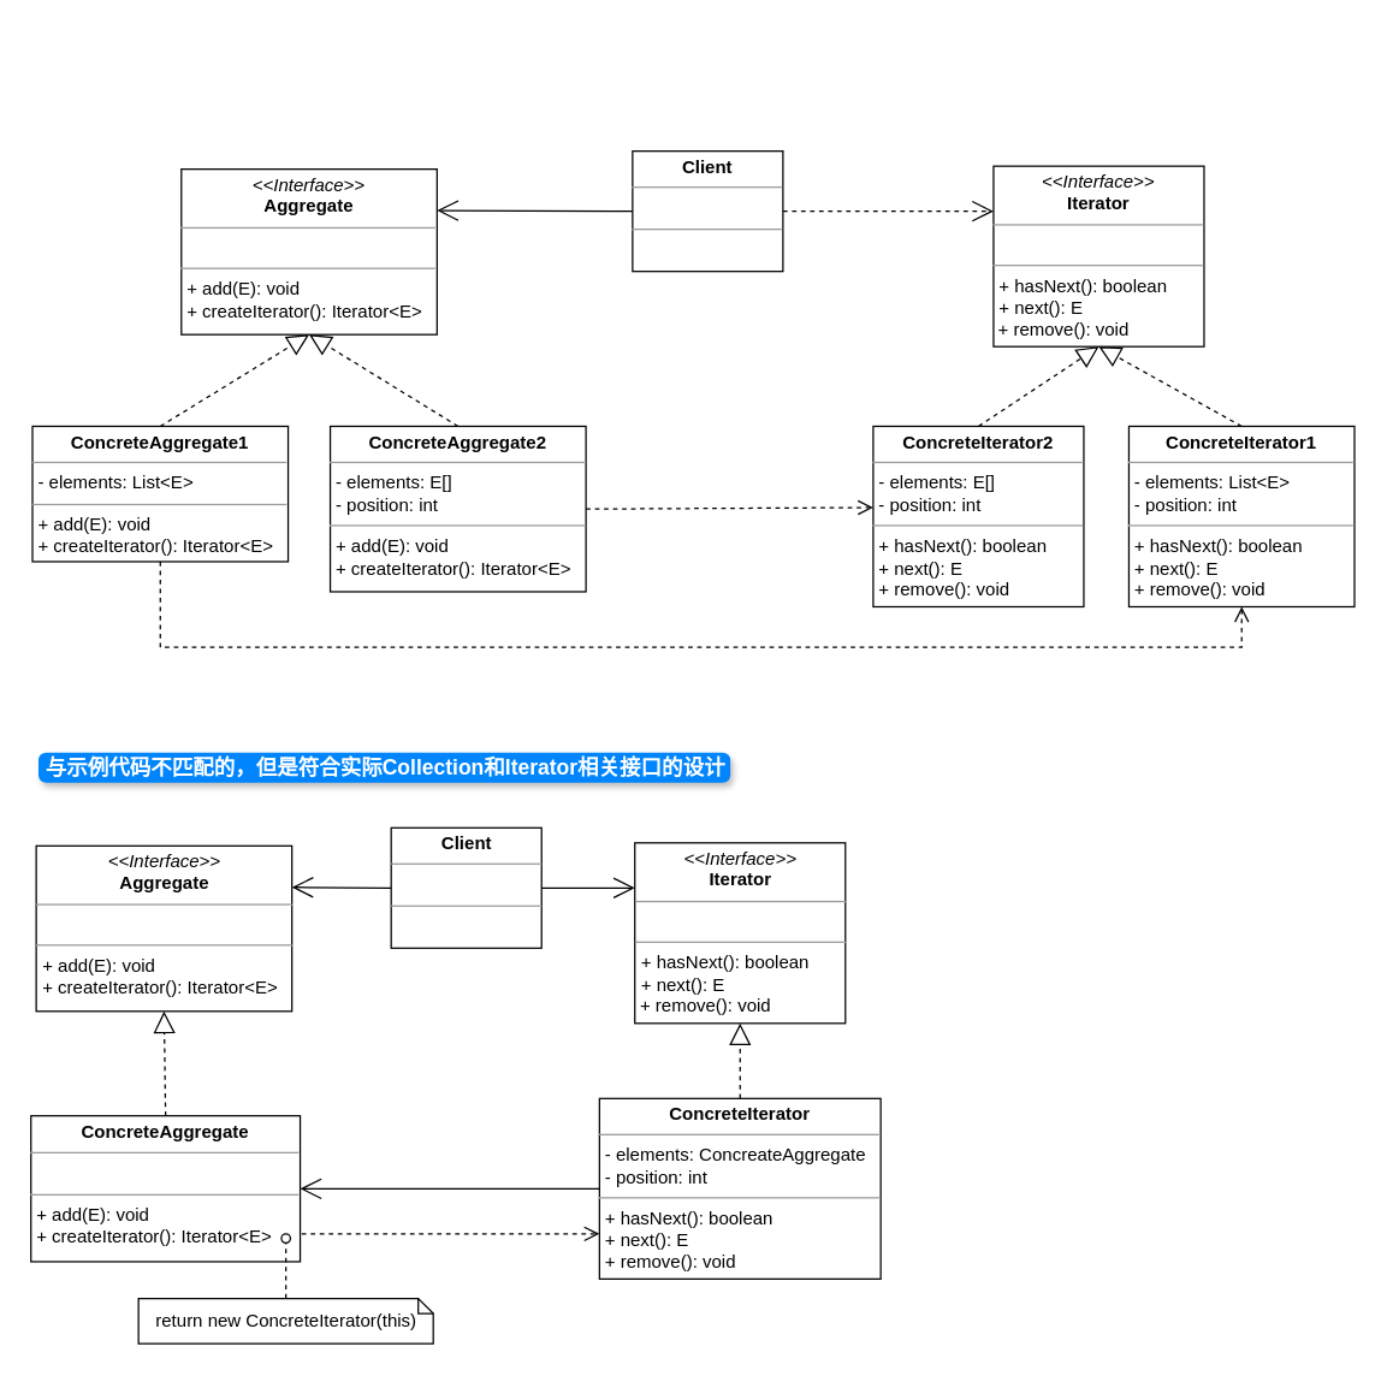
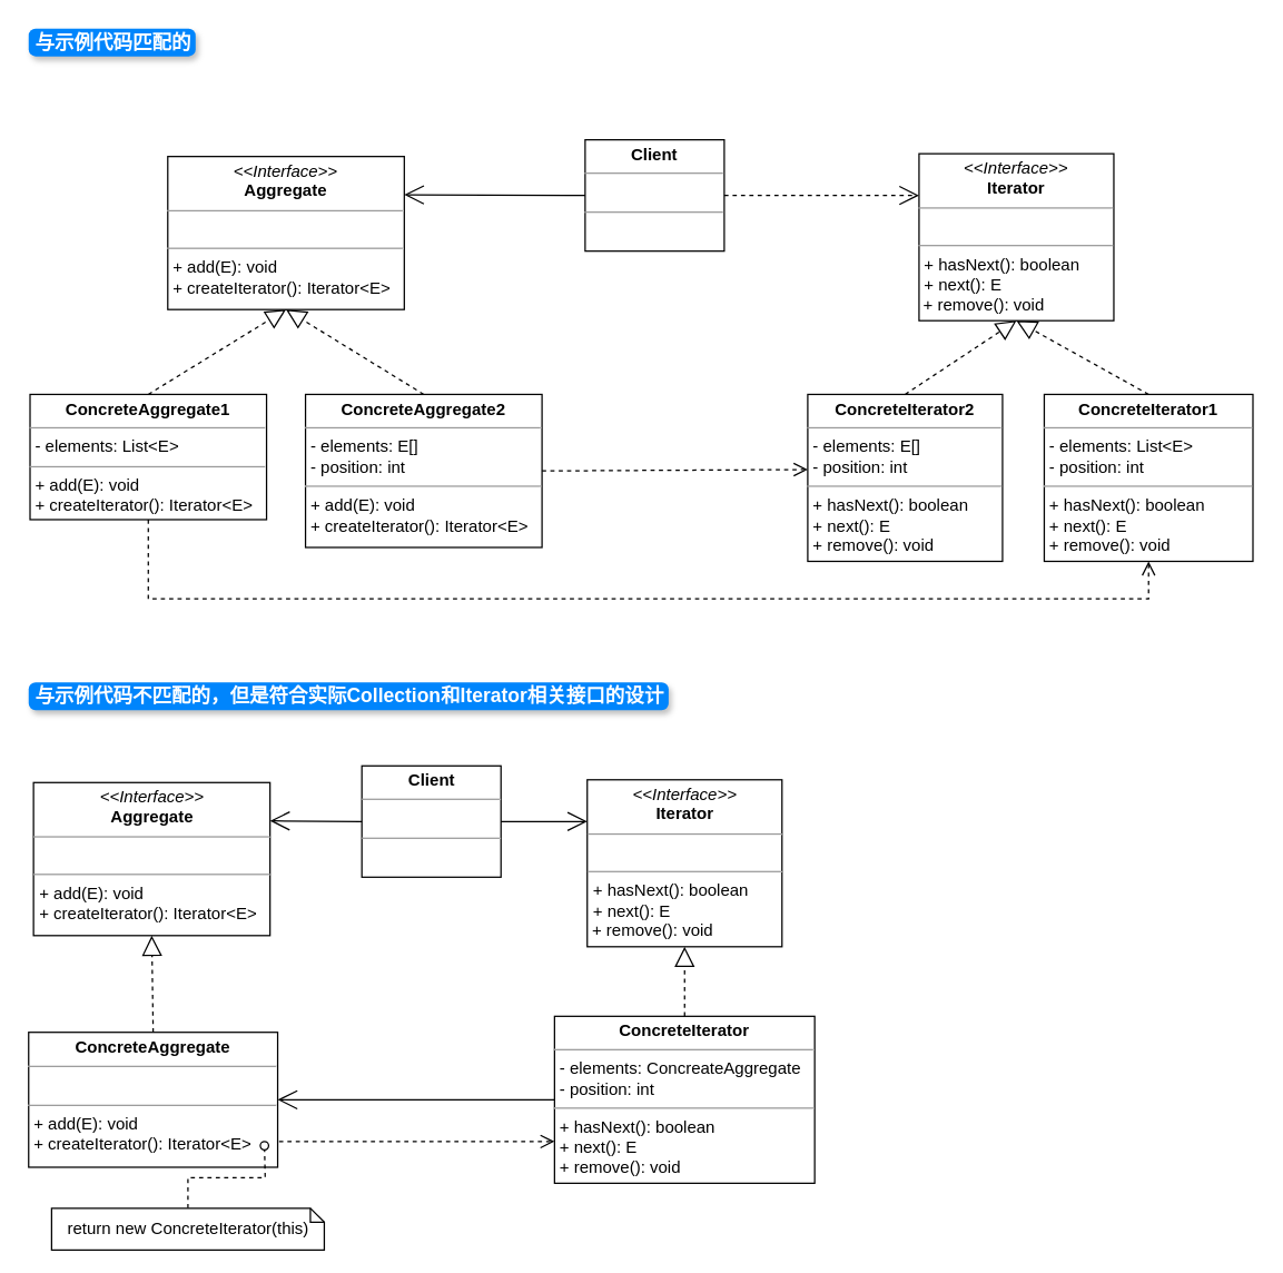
+ <mxCell id="13" value="与示例代码匹配的" style="html=1;shadow=1;dashed=0;shape=mxgraph.bootstrap.rrect;rSize=5;strokeColor=none;strokeWidth=1;fillColor=#0085FC;fontColor=#FFFFFF;whiteSpace=wrap;align=left;verticalAlign=middle;spacingLeft=0;fontStyle=1;fontSize=14;spacing=5;" vertex="1" parent="1"><mxGeometry x="20" y="20" width="120" height="20" as="geometry" /></mxCell>
- <mxCell id="14" value="与示例代码不匹配的，但是符合实际Collection和Iterator相关接口的设计" style="html=1;shadow=1;dashed=0;shape=mxgraph.bootstrap.rrect;rSize=5;strokeColor=none;strokeWidth=1;fillColor=#0085FC;fontColor=#FFFFFF;whiteSpace=wrap;align=left;verticalAlign=middle;spacingLeft=0;fontStyle=1;fontSize=14;spacing=5;" vertex="1" parent="1"><mxGeometry x="25" y="500" width="460" height="20" as="geometry" /></mxCell>
+ <mxCell id="14" value="与示例代码不匹配的，但是符合实际Collection和Iterator相关接口的设计" style="html=1;shadow=1;dashed=0;shape=mxgraph.bootstrap.rrect;rSize=5;strokeColor=none;strokeWidth=1;fillColor=#0085FC;fontColor=#FFFFFF;whiteSpace=wrap;align=left;verticalAlign=middle;spacingLeft=0;fontStyle=1;fontSize=14;spacing=5;" vertex="1" parent="1"><mxGeometry x="20" y="490" width="460" height="20" as="geometry" /></mxCell>
- <mxCell id="26" value="return new ConcreteIterator(this)" style="shape=note;size=10;whiteSpace=wrap;html=1;" vertex="1" parent="1"><mxGeometry x="91.5" y="863" width="196" height="30" as="geometry" /></mxCell>
+ <mxCell id="26" value="return new ConcreteIterator(this)" style="shape=note;size=10;whiteSpace=wrap;html=1;" vertex="1" parent="1"><mxGeometry x="36.5" y="868" width="196" height="30" as="geometry" /></mxCell>
